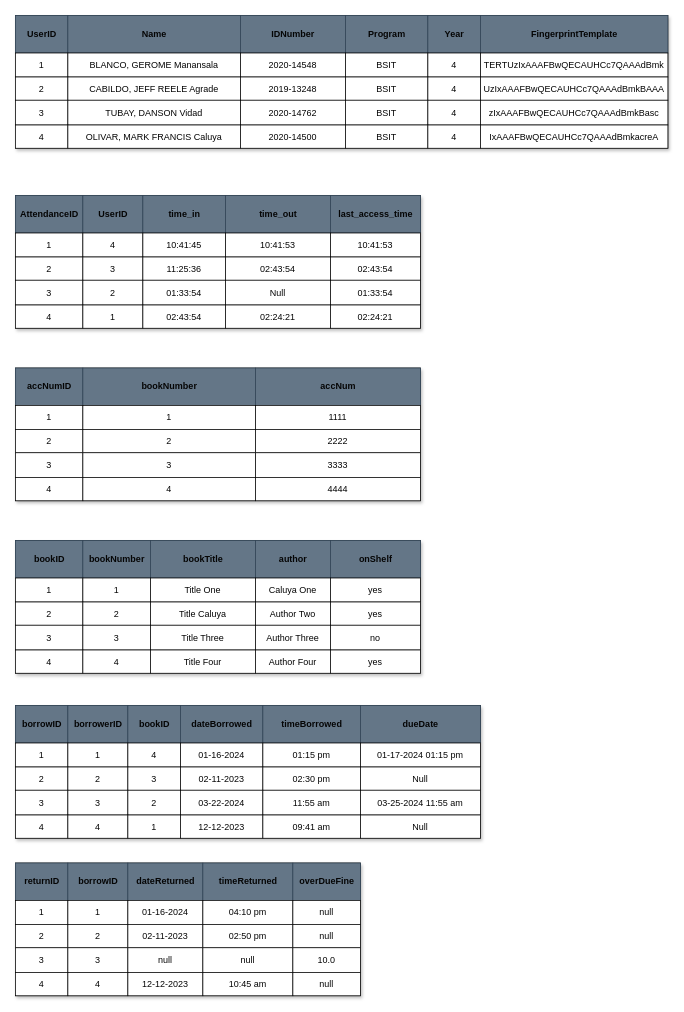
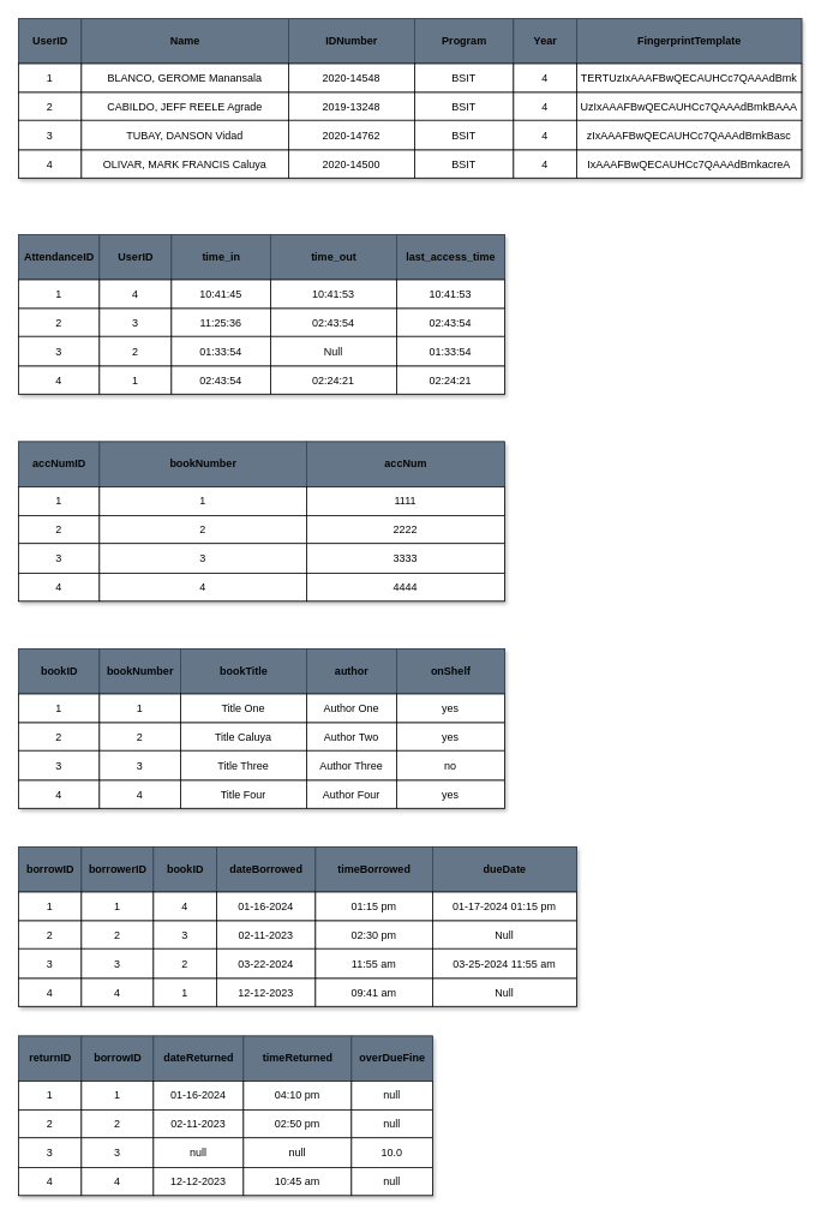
- <mxCell id="101" value="Caluya One" style="connectable=0;recursiveResize=0;align=center;whiteSpace=wrap;html=1;fontColor=#050505;" vertex="1" parent="97"><mxGeometry x="320" width="100" height="32" as="geometry"><mxRectangle width="100" height="32" as="alternateBounds" /></mxGeometry></mxCell>
+ <mxCell id="101" value="Author One" style="connectable=0;recursiveResize=0;align=center;whiteSpace=wrap;html=1;fontColor=#050505;" vertex="1" parent="97"><mxGeometry x="320" width="100" height="32" as="geometry"><mxRectangle width="100" height="32" as="alternateBounds" /></mxGeometry></mxCell>
